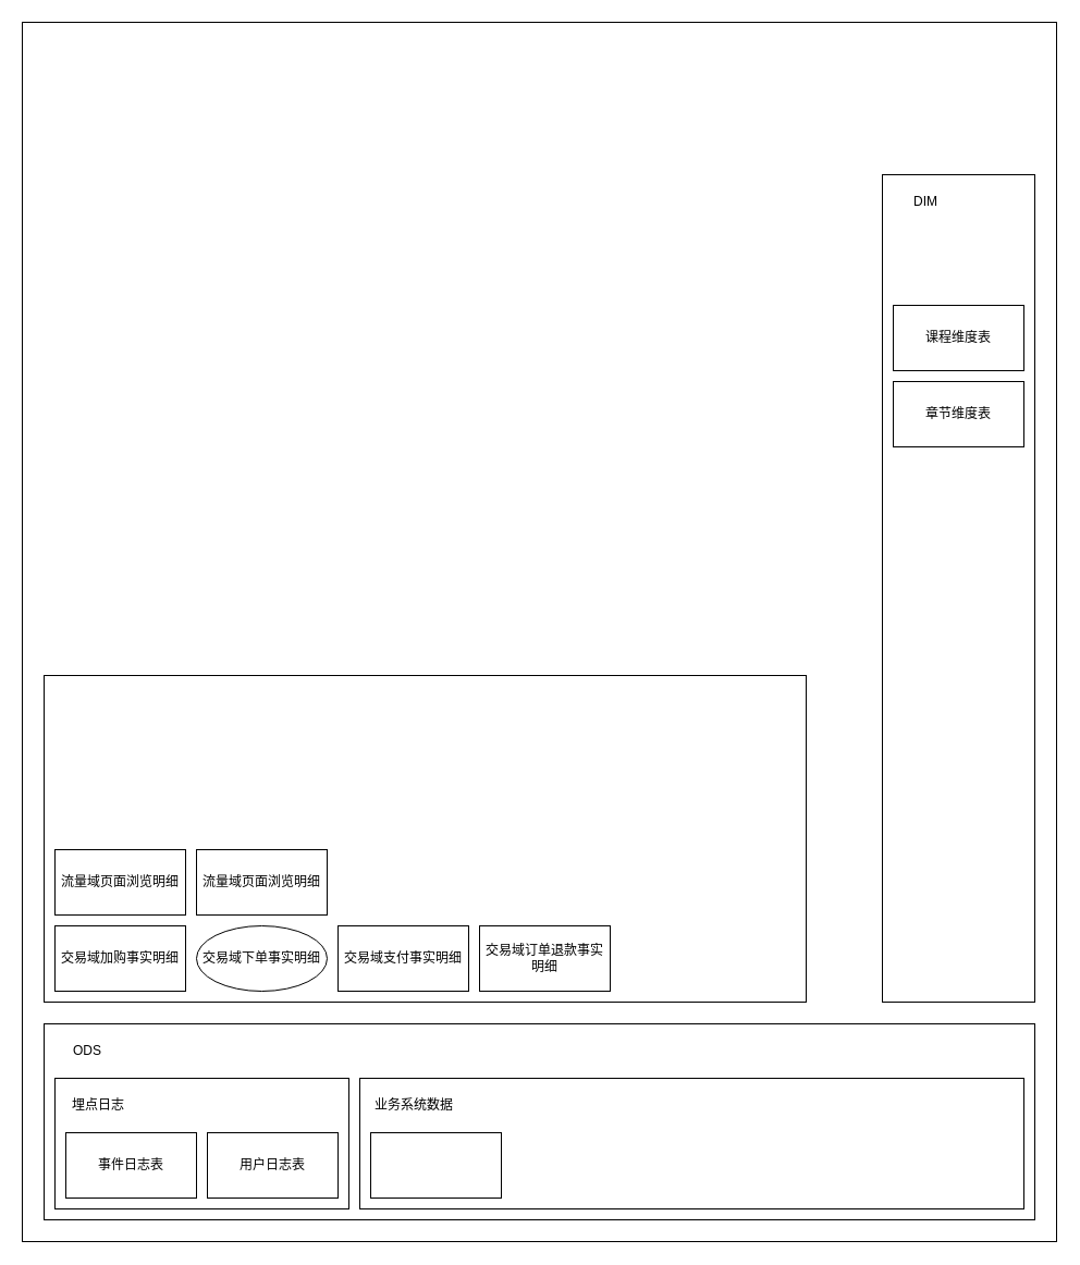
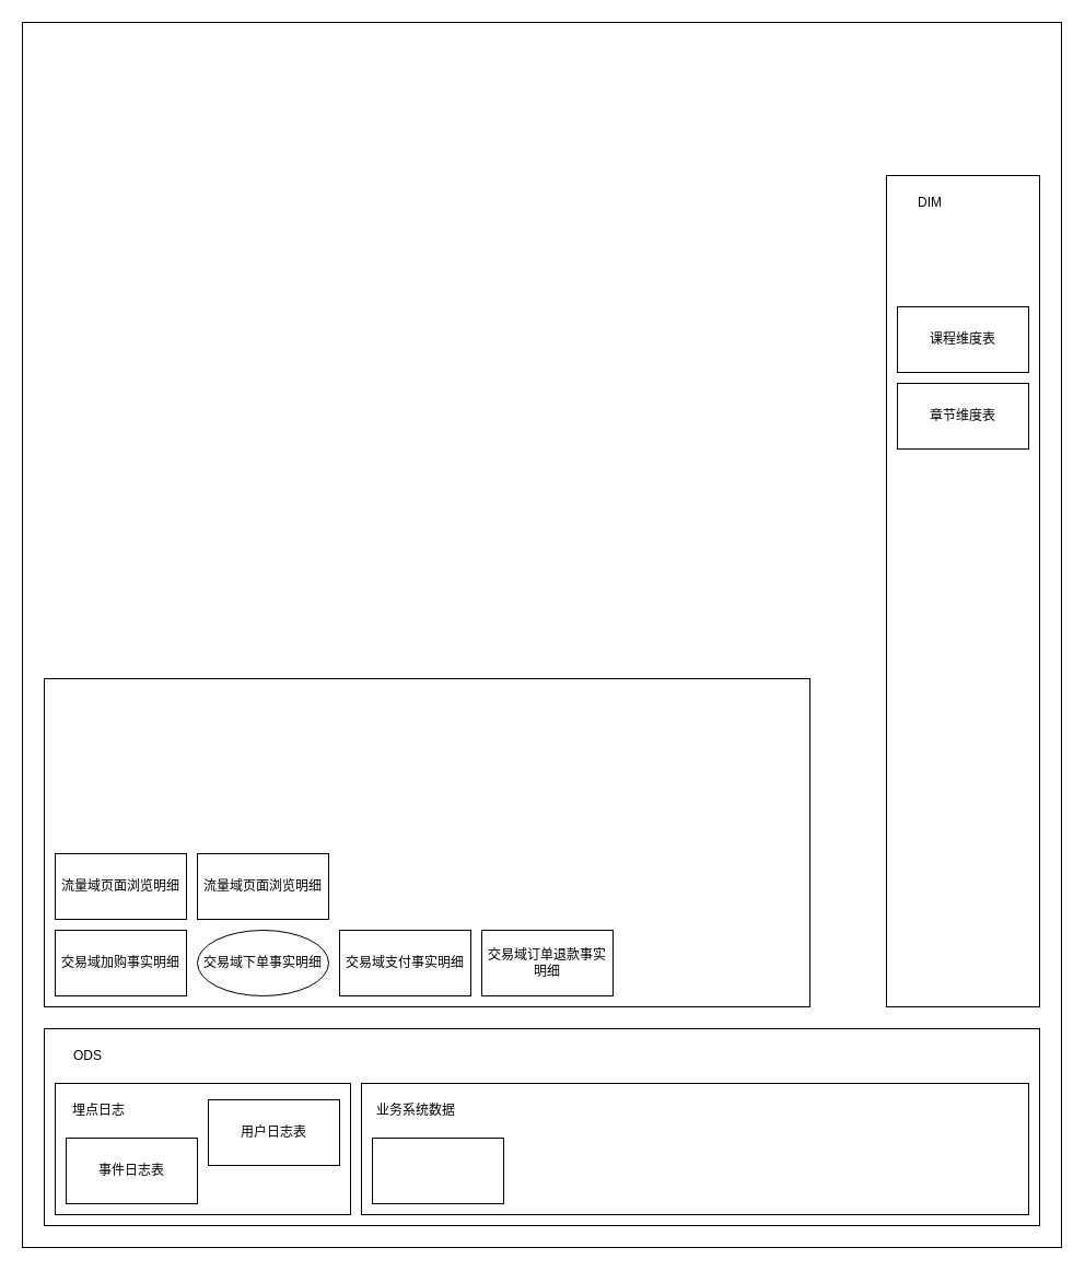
- <mxCell id="6" value="用户日志表" style="rounded=0;whiteSpace=wrap;html=1;" vertex="1" parent="1"><mxGeometry x="190" y="1040" width="120" height="60" as="geometry" /></mxCell>
+ <mxCell id="6" value="用户日志表" style="rounded=0;whiteSpace=wrap;html=1;" vertex="1" parent="1"><mxGeometry x="190" y="1005" width="120" height="60" as="geometry" /></mxCell>
